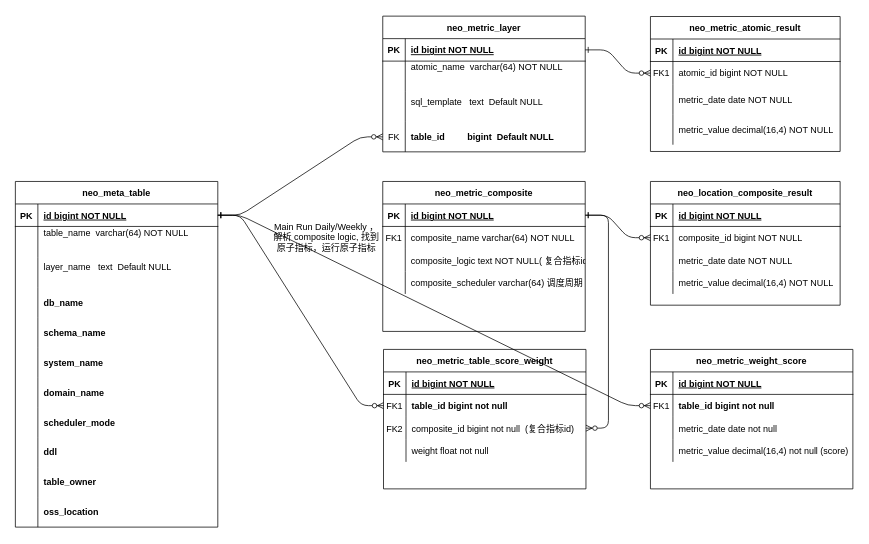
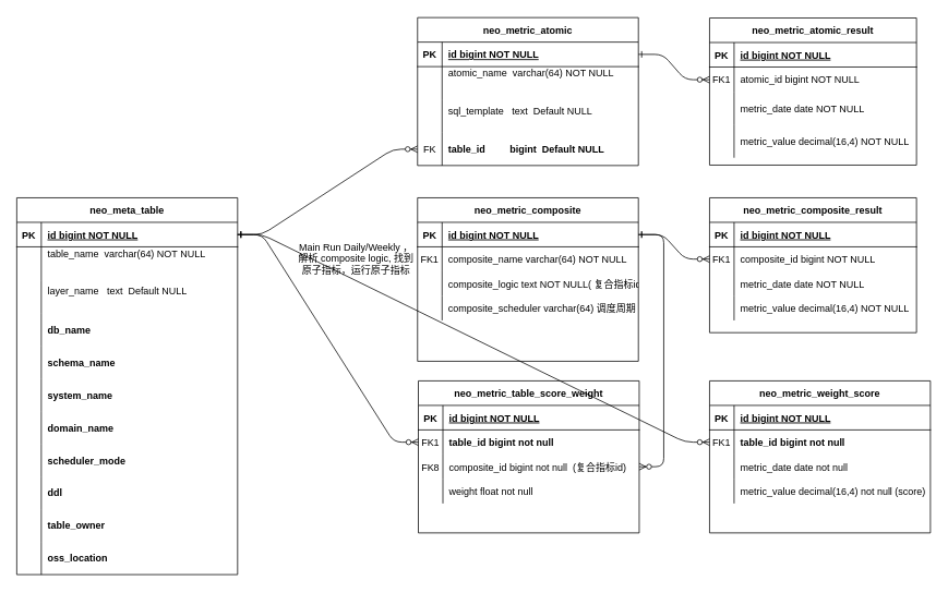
- <mxCell id="29" value="neo_metric_layer" style="shape=table;startSize=30;container=1;collapsible=1;childLayout=tableLayout;fixedRows=1;rowLines=0;fontStyle=1;align=center;resizeLast=1;" parent="1" vertex="1"><mxGeometry x="510" y="20.75" width="270" height="181" as="geometry"><mxRectangle x="80" y="89" width="150" height="30" as="alternateBounds" /></mxGeometry></mxCell>
+ <mxCell id="29" value="neo_metric_atomic" style="shape=table;startSize=30;container=1;collapsible=1;childLayout=tableLayout;fixedRows=1;rowLines=0;fontStyle=1;align=center;resizeLast=1;" parent="1" vertex="1"><mxGeometry x="510" y="20.75" width="270" height="181" as="geometry"><mxRectangle x="80" y="89" width="150" height="30" as="alternateBounds" /></mxGeometry></mxCell>
- <mxCell id="42" value="neo_location_composite_result" style="shape=table;startSize=30;container=1;collapsible=1;childLayout=tableLayout;fixedRows=1;rowLines=0;fontStyle=1;align=center;resizeLast=1;" vertex="1" parent="1"><mxGeometry x="867" y="241.25" width="253" height="165" as="geometry" /></mxCell>
+ <mxCell id="42" value="neo_metric_composite_result" style="shape=table;startSize=30;container=1;collapsible=1;childLayout=tableLayout;fixedRows=1;rowLines=0;fontStyle=1;align=center;resizeLast=1;" vertex="1" parent="1"><mxGeometry x="867" y="241.25" width="253" height="165" as="geometry" /></mxCell>
- <mxCell id="64" value="FK2" style="shape=partialRectangle;overflow=hidden;connectable=0;fillColor=none;top=0;left=0;bottom=0;right=0;" vertex="1" parent="63"><mxGeometry width="30" height="30" as="geometry"><mxRectangle width="30" height="30" as="alternateBounds" /></mxGeometry></mxCell>
+ <mxCell id="64" value="FK8" style="shape=partialRectangle;overflow=hidden;connectable=0;fillColor=none;top=0;left=0;bottom=0;right=0;" vertex="1" parent="63"><mxGeometry width="30" height="30" as="geometry"><mxRectangle width="30" height="30" as="alternateBounds" /></mxGeometry></mxCell>
